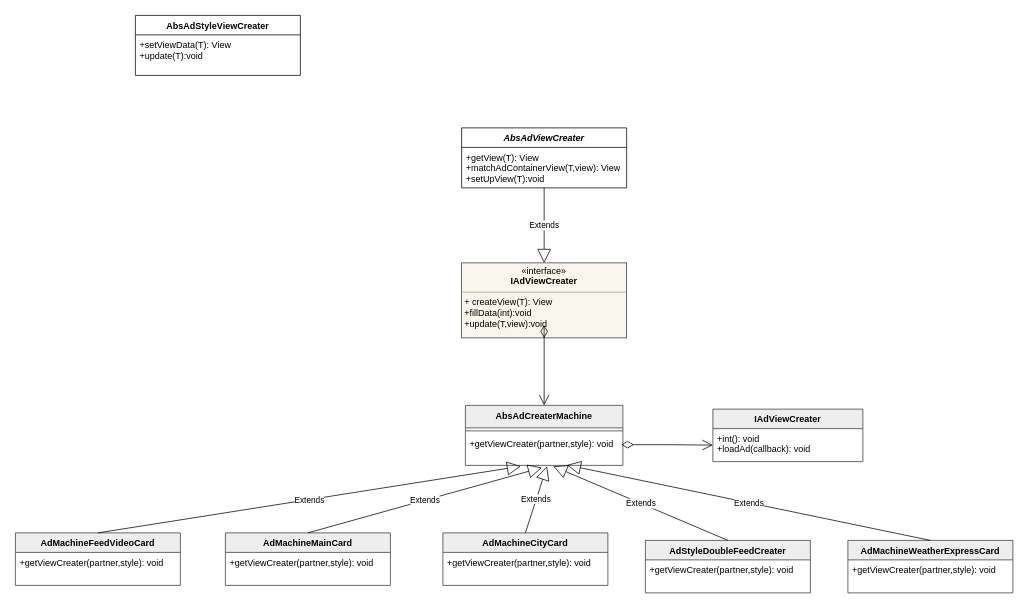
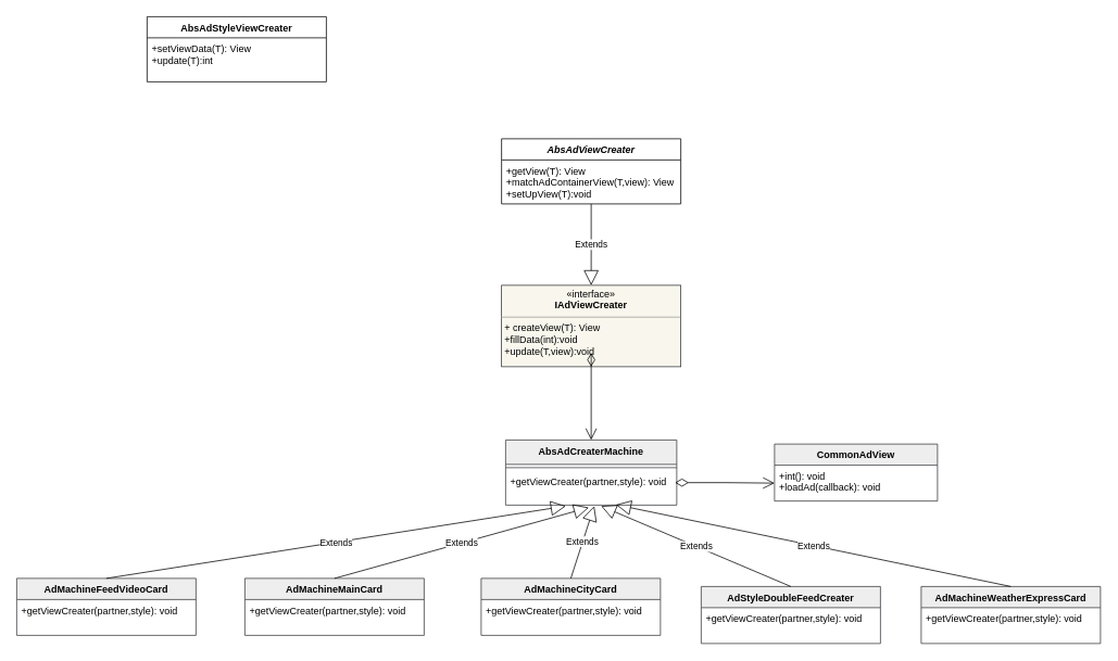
- <mxCell id="29" value="+setViewData&lt;span style=&quot;background-color: initial;&quot;&gt;(T): View&lt;/span&gt;&lt;br&gt;+update&lt;span style=&quot;background-color: initial;&quot;&gt;(T):void&lt;/span&gt;" style="text;strokeColor=none;fillColor=none;align=left;verticalAlign=top;spacingLeft=4;spacingRight=4;overflow=hidden;rotatable=0;points=[[0,0.5],[1,0.5]];portConstraint=eastwest;whiteSpace=wrap;html=1;" vertex="1" parent="28"><mxGeometry y="26" width="220" height="54" as="geometry" /></mxCell>
+ <mxCell id="29" value="+setViewData&lt;span style=&quot;background-color: initial;&quot;&gt;(T): View&lt;/span&gt;&lt;br&gt;+update&lt;span style=&quot;background-color: initial;&quot;&gt;(T):int&lt;/span&gt;" style="text;strokeColor=none;fillColor=none;align=left;verticalAlign=top;spacingLeft=4;spacingRight=4;overflow=hidden;rotatable=0;points=[[0,0.5],[1,0.5]];portConstraint=eastwest;whiteSpace=wrap;html=1;" vertex="1" parent="28"><mxGeometry y="26" width="220" height="54" as="geometry" /></mxCell>
- <mxCell id="2" value="IAdViewCreater" style="swimlane;fontStyle=1;align=center;verticalAlign=top;childLayout=stackLayout;horizontal=1;startSize=26;horizontalStack=0;resizeParent=1;resizeParentMax=0;resizeLast=0;collapsible=1;marginBottom=0;whiteSpace=wrap;html=1;fillColor=#eeeeee;strokeColor=#36393d;" vertex="1" parent="1"><mxGeometry x="950" y="545" width="200" height="70" as="geometry" /></mxCell>
+ <mxCell id="2" value="CommonAdView" style="swimlane;fontStyle=1;align=center;verticalAlign=top;childLayout=stackLayout;horizontal=1;startSize=26;horizontalStack=0;resizeParent=1;resizeParentMax=0;resizeLast=0;collapsible=1;marginBottom=0;whiteSpace=wrap;html=1;fillColor=#eeeeee;strokeColor=#36393d;" vertex="1" parent="1"><mxGeometry x="950" y="545" width="200" height="70" as="geometry" /></mxCell>
